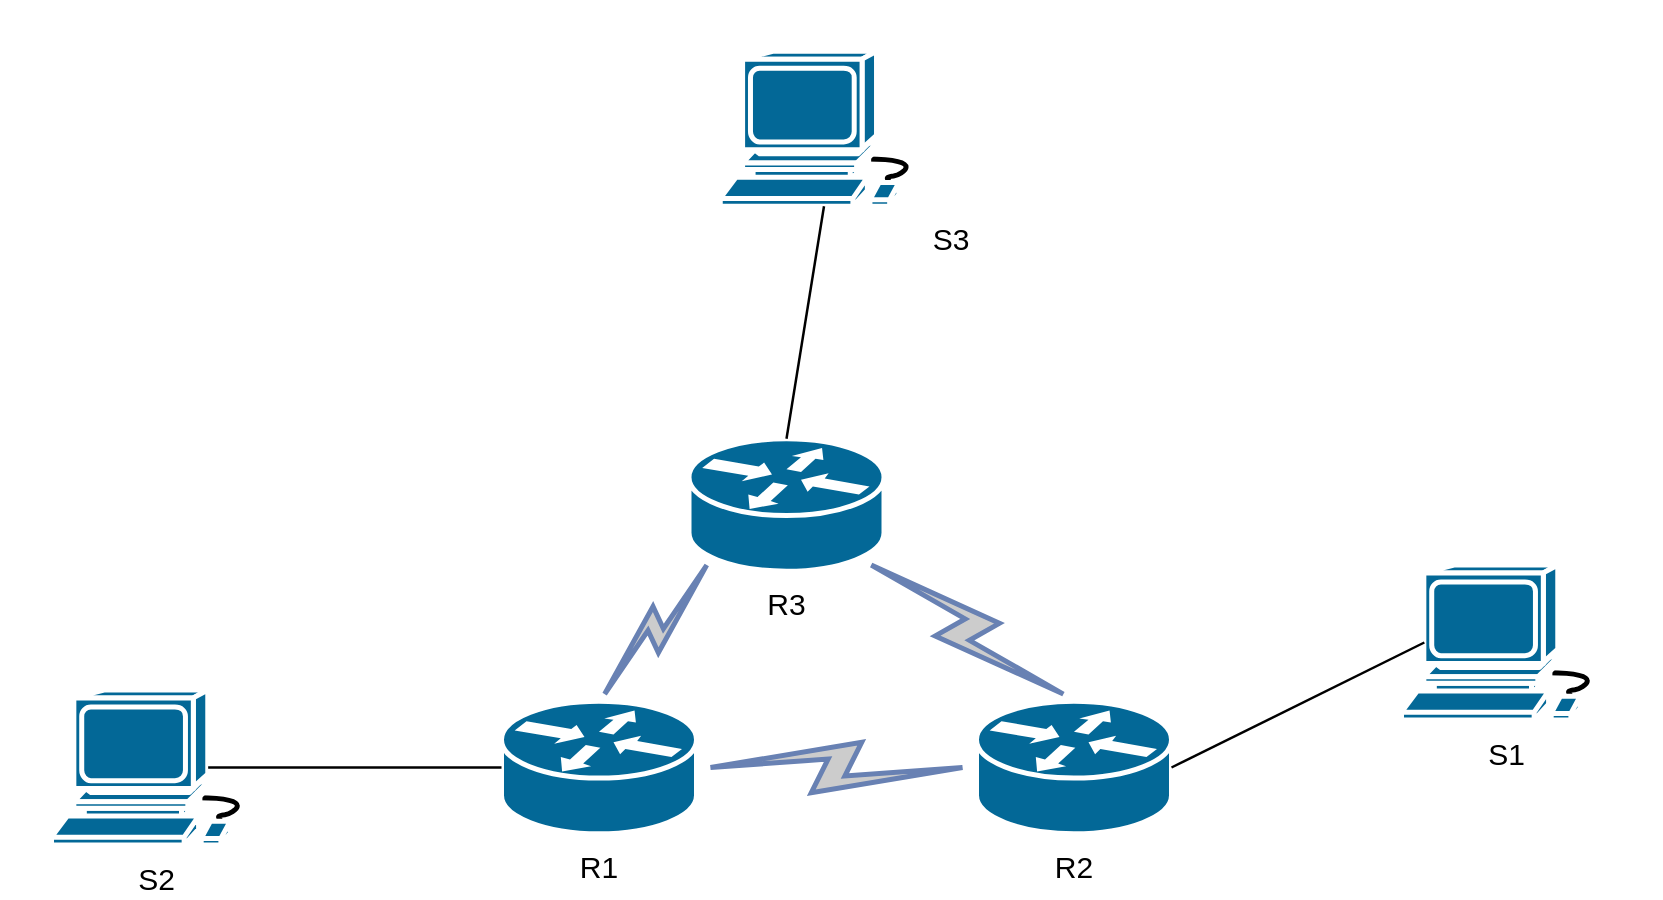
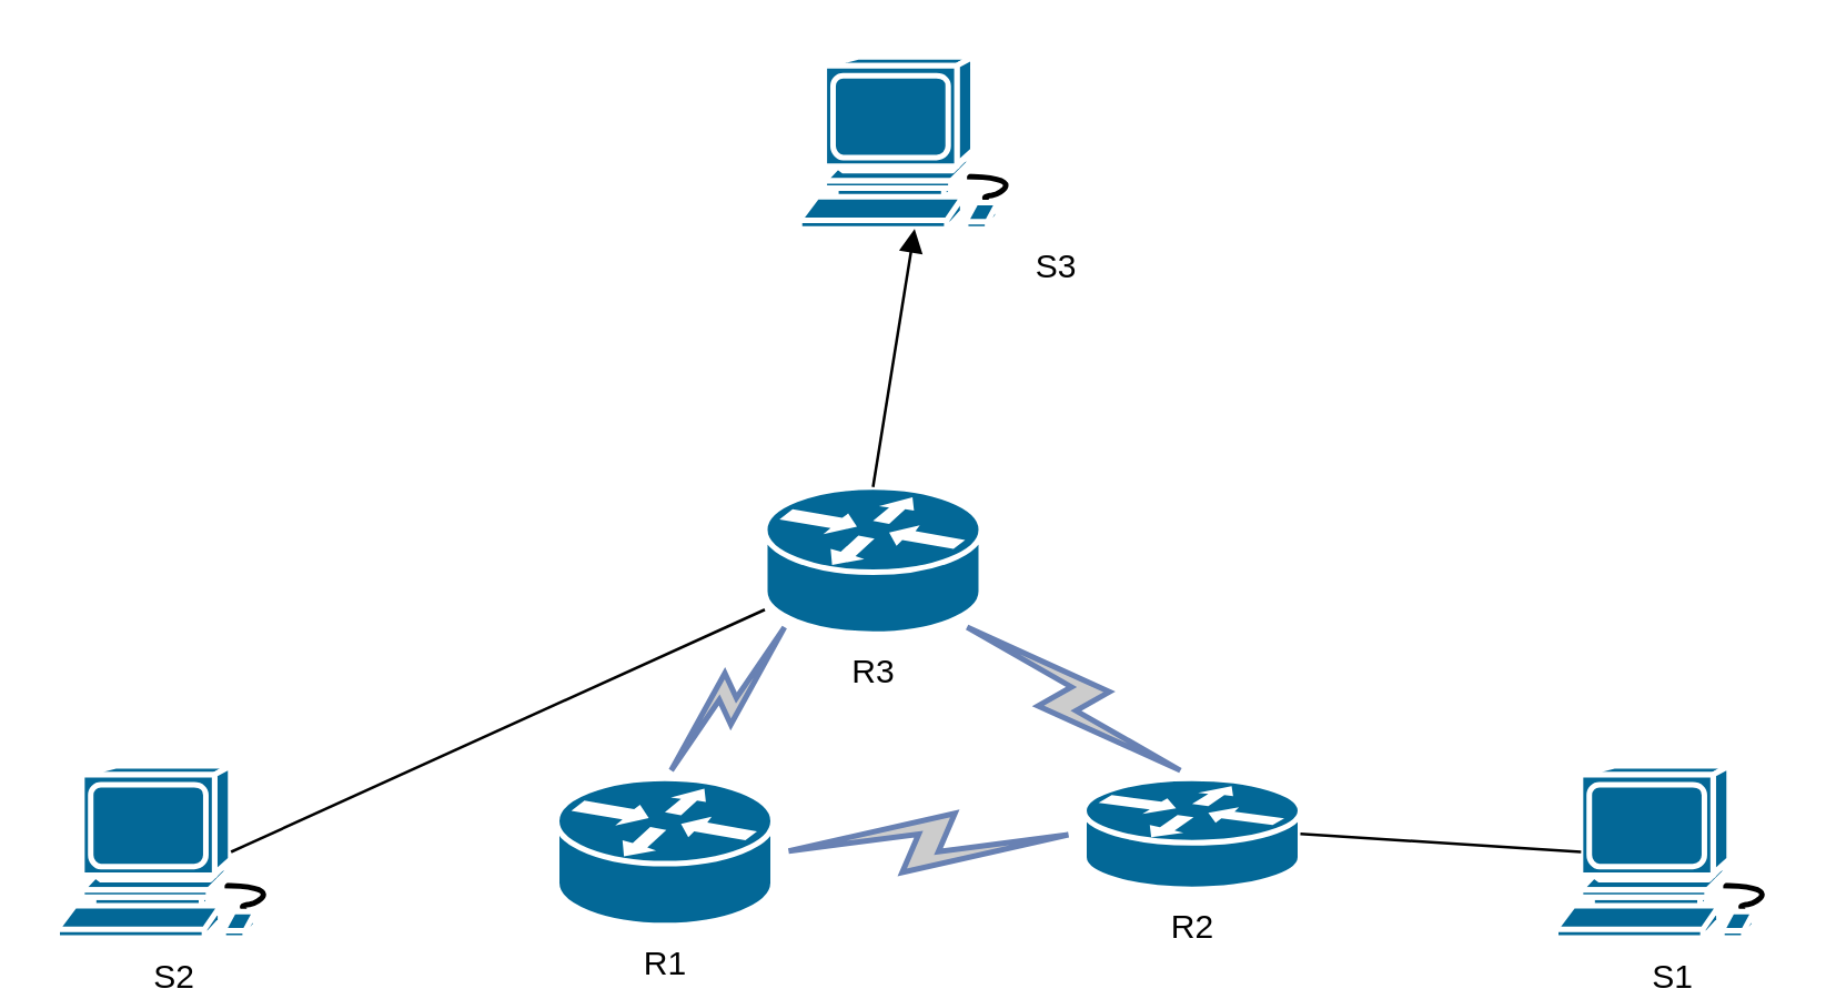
- <mxCell id="9" value="" style="endArrow=none;html=1;entryX=0.5;entryY=1;entryDx=0;entryDy=0;entryPerimeter=0;exitX=0.5;exitY=0;exitDx=0;exitDy=0;exitPerimeter=0;" parent="1" source="4" target="5" edge="1"><mxGeometry width="50" height="50" relative="1" as="geometry"><mxPoint x="260" y="210" as="sourcePoint" /><mxPoint x="320" y="90" as="targetPoint" /></mxGeometry></mxCell>
+ <mxCell id="9" value="" style="endArrow=block;html=1;entryX=0.5;entryY=1;entryDx=0;entryDy=0;entryPerimeter=0;exitX=0.5;exitY=0;exitDx=0;exitDy=0;exitPerimeter=0;" parent="1" source="4" target="5" edge="1"><mxGeometry width="50" height="50" relative="1" as="geometry"><mxPoint x="260" y="210" as="sourcePoint" /><mxPoint x="320" y="90" as="targetPoint" /></mxGeometry></mxCell>
- <mxCell id="7" value="S1" style="shape=mxgraph.cisco.computers_and_peripherals.workstation;html=1;pointerEvents=1;dashed=0;fillColor=#036897;strokeColor=#ffffff;strokeWidth=2;verticalLabelPosition=bottom;verticalAlign=top;align=center;outlineConnect=0;" parent="1" vertex="1"><mxGeometry x="560" y="225.5" width="83" height="62" as="geometry" /></mxCell>
+ <mxCell id="7" value="S1" style="shape=mxgraph.cisco.computers_and_peripherals.workstation;html=1;pointerEvents=1;dashed=0;fillColor=#036897;strokeColor=#ffffff;strokeWidth=2;verticalLabelPosition=bottom;verticalAlign=top;align=center;outlineConnect=0;" parent="1" vertex="1"><mxGeometry x="560" y="275.5" width="83" height="62" as="geometry" /></mxCell>
- <mxCell id="8" value="" style="endArrow=none;html=1;entryX=0;entryY=0.5;entryDx=0;entryDy=0;entryPerimeter=0;exitX=0.755;exitY=0.5;exitDx=0;exitDy=0;exitPerimeter=0;" parent="1" source="6" target="2" edge="1"><mxGeometry width="50" height="50" relative="1" as="geometry"><mxPoint x="20" y="410" as="sourcePoint" /><mxPoint x="70" y="360" as="targetPoint" /></mxGeometry></mxCell>
+ <mxCell id="8" value="" style="endArrow=none;html=1;exitX=0.755;exitY=0.5;exitDx=0;exitDy=0;exitPerimeter=0;" parent="1" source="6" target="4" edge="1"><mxGeometry width="50" height="50" relative="1" as="geometry"><mxPoint x="20" y="410" as="sourcePoint" /><mxPoint x="70" y="360" as="targetPoint" /></mxGeometry></mxCell>
- <mxCell id="3" value="R2" style="shape=mxgraph.cisco.routers.router;html=1;pointerEvents=1;dashed=0;fillColor=#036897;strokeColor=#ffffff;strokeWidth=2;verticalLabelPosition=bottom;verticalAlign=top;align=center;outlineConnect=0;" parent="1" vertex="1"><mxGeometry x="390" y="280" width="78" height="53" as="geometry" /></mxCell>
+ <mxCell id="3" value="R2" style="shape=mxgraph.cisco.routers.router;html=1;pointerEvents=1;dashed=0;fillColor=#036897;strokeColor=#ffffff;strokeWidth=2;verticalLabelPosition=bottom;verticalAlign=top;align=center;outlineConnect=0;" parent="1" vertex="1"><mxGeometry x="390" y="280" width="78" height="40" as="geometry" /></mxCell>
